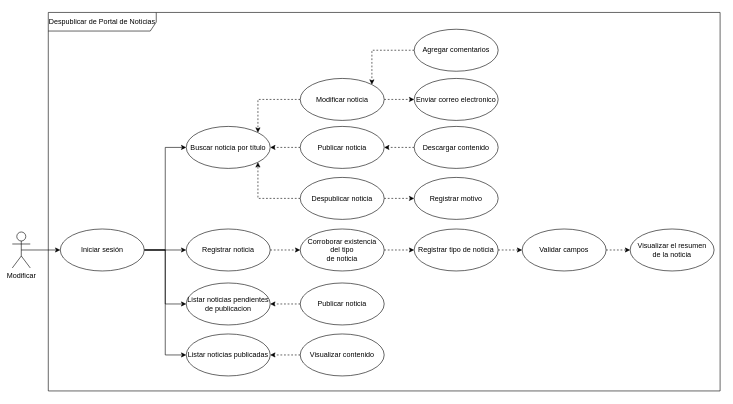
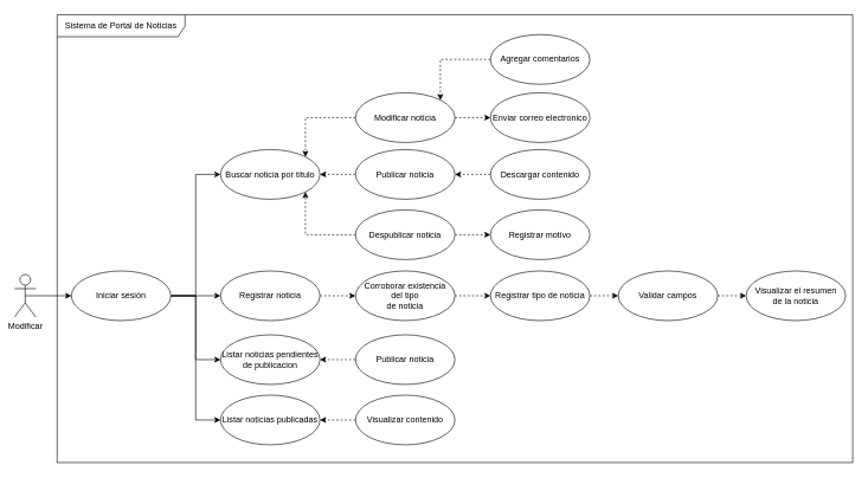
- <mxCell id="39" value="Despublicar de Portal de Noticias" style="shape=umlFrame;whiteSpace=wrap;html=1;pointerEvents=0;width=180;height=31;" vertex="1" parent="1"><mxGeometry x="80" y="20" width="1120" height="631" as="geometry" /></mxCell>
+ <mxCell id="39" value="Sistema de Portal de Noticias" style="shape=umlFrame;whiteSpace=wrap;html=1;pointerEvents=0;width=180;height=31;" vertex="1" parent="1"><mxGeometry x="80" y="20" width="1120" height="631" as="geometry" /></mxCell>
